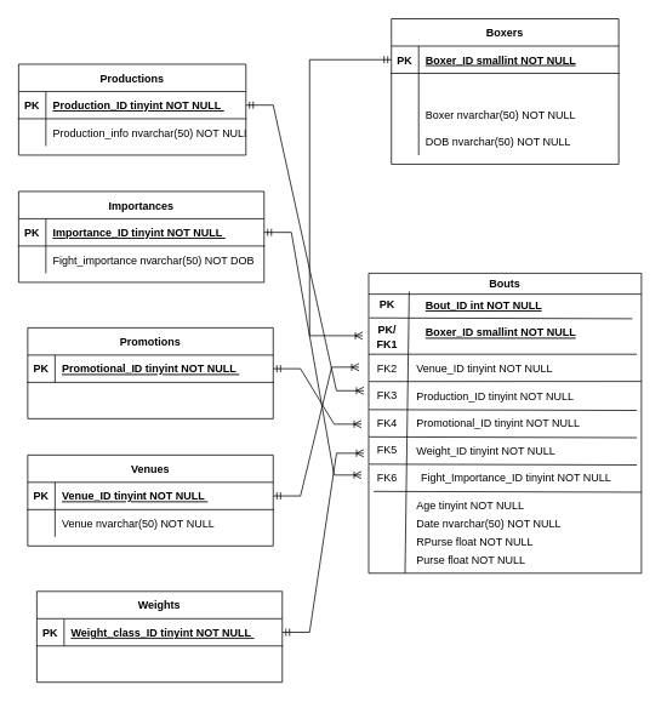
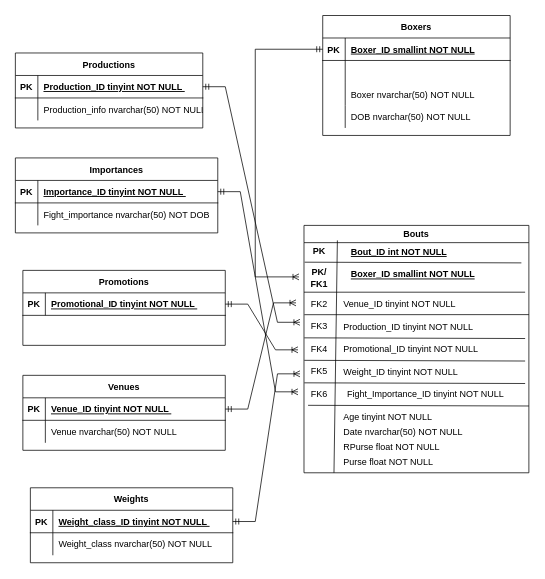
+ <mxCell id="35" value="Weight_class nvarchar(50) NOT NULL" style="shape=partialRectangle;overflow=hidden;connectable=0;fillColor=none;top=0;left=0;bottom=0;right=0;align=left;spacingLeft=6;" parent="33" vertex="1"><mxGeometry x="30" width="240" height="30" as="geometry"><mxRectangle width="240" height="30" as="alternateBounds" /></mxGeometry></mxCell>
